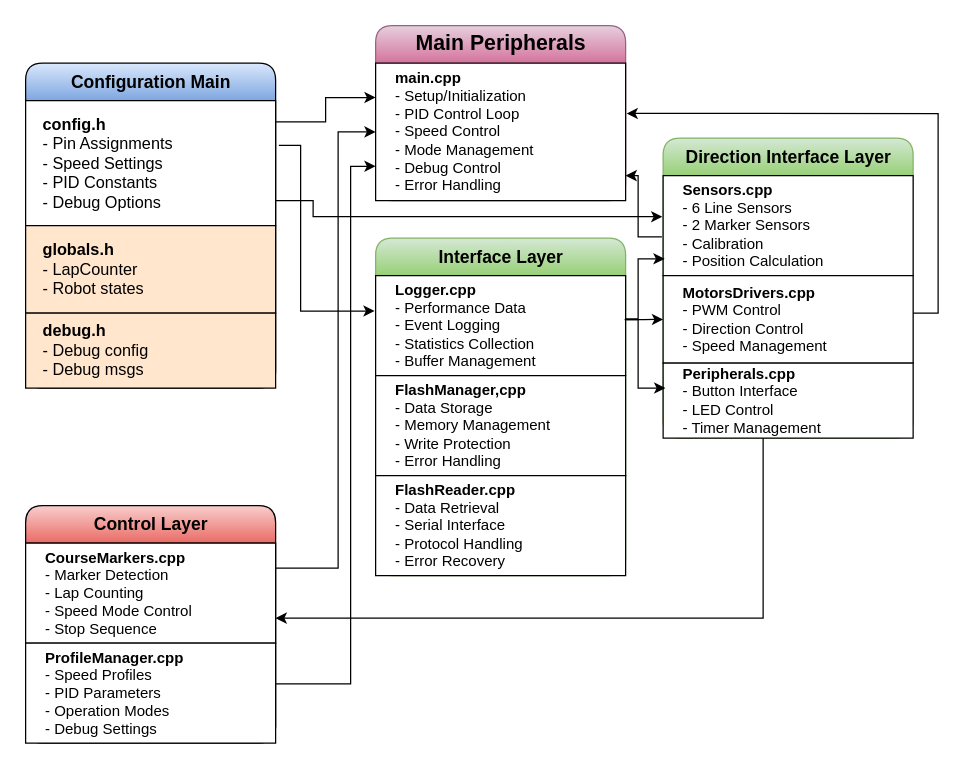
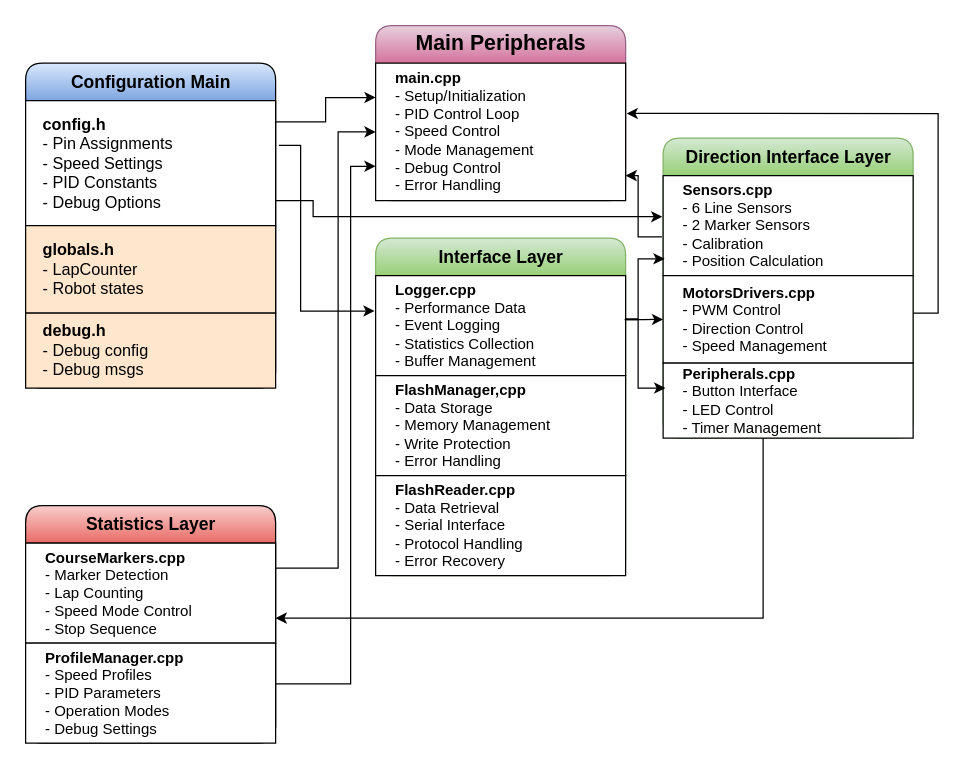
- <mxCell id="10" value="Control Layer" style="swimlane;fontStyle=1;childLayout=stackLayout;horizontal=1;startSize=30;fillColor=#f8cecc;horizontalStack=0;resizeParent=1;resizeParentMax=0;resizeLast=0;collapsible=0;marginBottom=0;html=1;gradientColor=#ea6b66;strokeColor=default;fontSize=14;rounded=1;" parent="1" vertex="1"><mxGeometry x="20" y="404" width="200" height="190" as="geometry" /></mxCell>
+ <mxCell id="10" value="Statistics Layer" style="swimlane;fontStyle=1;childLayout=stackLayout;horizontal=1;startSize=30;fillColor=#f8cecc;horizontalStack=0;resizeParent=1;resizeParentMax=0;resizeLast=0;collapsible=0;marginBottom=0;html=1;gradientColor=#ea6b66;strokeColor=default;fontSize=14;rounded=1;" parent="1" vertex="1"><mxGeometry x="20" y="404" width="200" height="190" as="geometry" /></mxCell>
